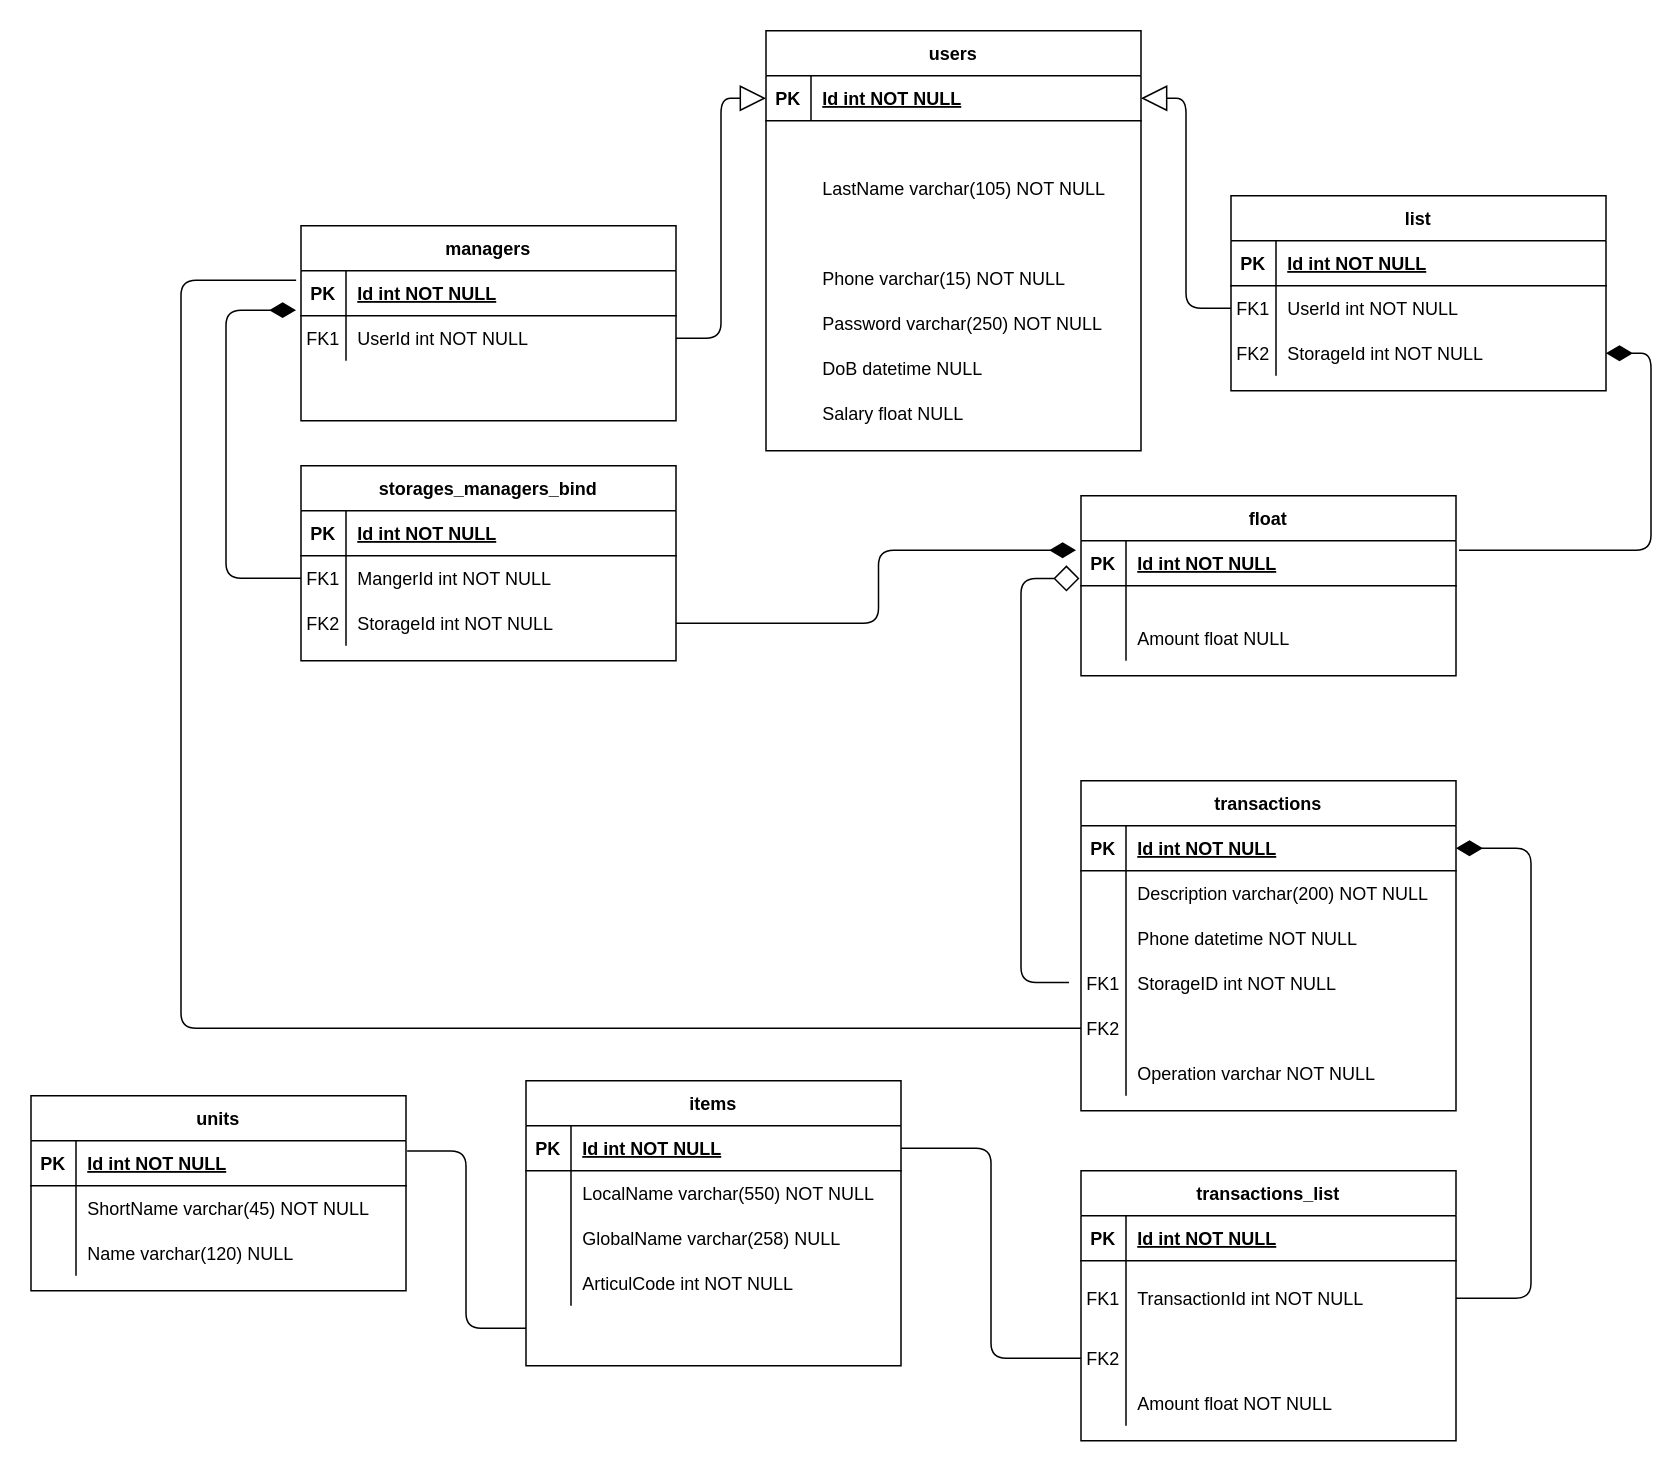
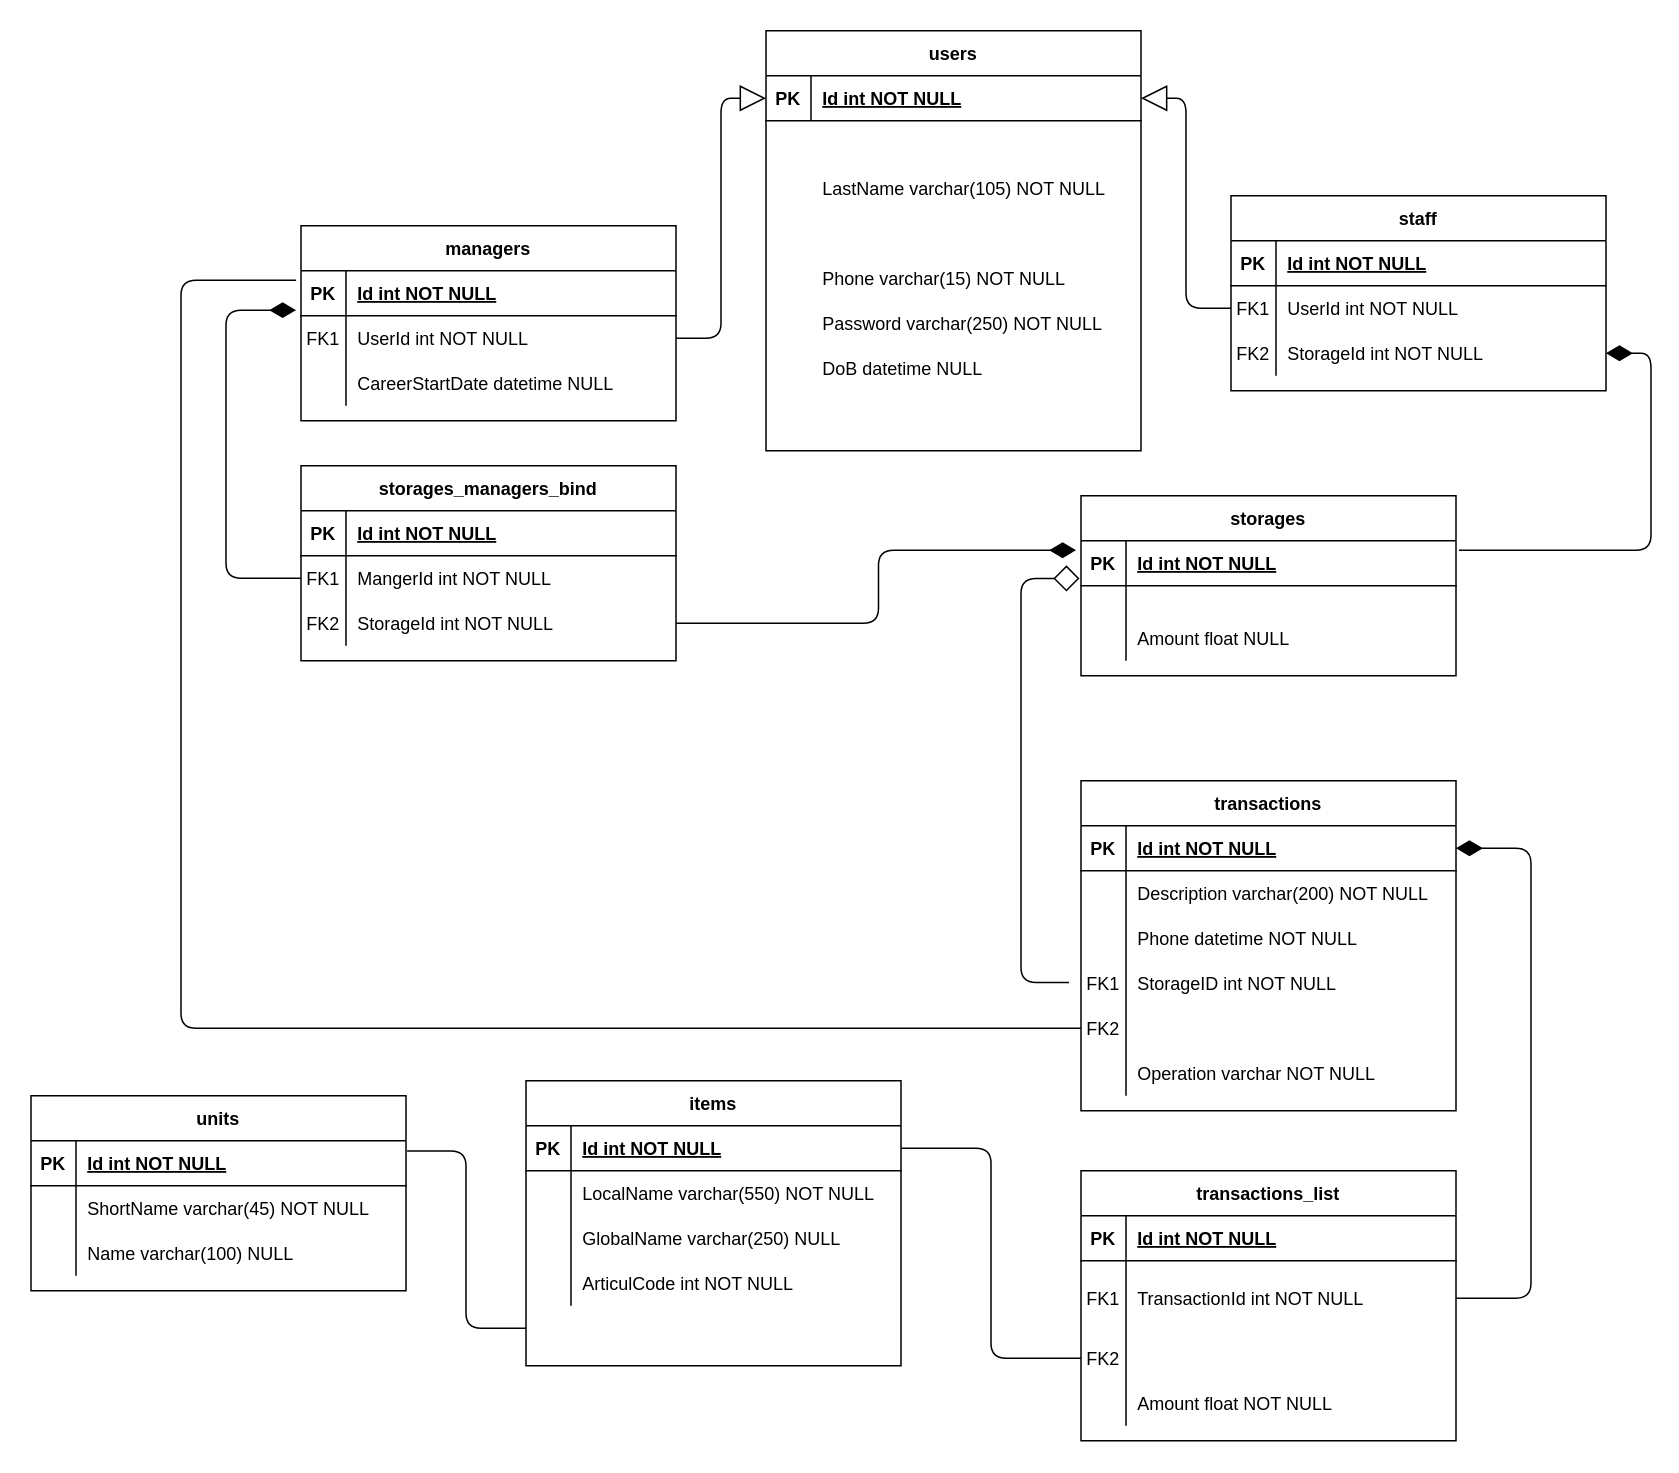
- <mxCell id="13" value="list" style="shape=table;startSize=30;container=1;collapsible=1;childLayout=tableLayout;fixedRows=1;rowLines=0;fontStyle=1;align=center;resizeLast=1;" parent="1" vertex="1"><mxGeometry x="820" y="130" width="250" height="130" as="geometry" /></mxCell>
+ <mxCell id="13" value="staff" style="shape=table;startSize=30;container=1;collapsible=1;childLayout=tableLayout;fixedRows=1;rowLines=0;fontStyle=1;align=center;resizeLast=1;" parent="1" vertex="1"><mxGeometry x="820" y="130" width="250" height="130" as="geometry" /></mxCell>
+ <mxCell id="12" value="CareerStartDate datetime NULL" style="shape=partialRectangle;overflow=hidden;connectable=0;fillColor=none;top=0;left=0;bottom=0;right=0;align=left;spacingLeft=6;" parent="10" vertex="1"><mxGeometry x="30" width="220" height="30" as="geometry" /></mxCell>
- <mxCell id="42" value="Salary float NULL" style="shape=partialRectangle;overflow=hidden;connectable=0;fillColor=none;top=0;left=0;bottom=0;right=0;align=left;spacingLeft=6;" parent="40" vertex="1"><mxGeometry x="30" width="220" height="30" as="geometry" /></mxCell>
- <mxCell id="57" value="float" style="shape=table;startSize=30;container=1;collapsible=1;childLayout=tableLayout;fixedRows=1;rowLines=0;fontStyle=1;align=center;resizeLast=1;" parent="1" vertex="1"><mxGeometry x="720" y="330" width="250" height="120" as="geometry" /></mxCell>
+ <mxCell id="57" value="storages" style="shape=table;startSize=30;container=1;collapsible=1;childLayout=tableLayout;fixedRows=1;rowLines=0;fontStyle=1;align=center;resizeLast=1;" parent="1" vertex="1"><mxGeometry x="720" y="330" width="250" height="120" as="geometry" /></mxCell>
- <mxCell id="88" value="GlobalName varchar(258) NULL" style="shape=partialRectangle;overflow=hidden;connectable=0;fillColor=none;top=0;left=0;bottom=0;right=0;align=left;spacingLeft=6;" parent="86" vertex="1"><mxGeometry x="30" width="220" height="30" as="geometry" /></mxCell>
+ <mxCell id="88" value="GlobalName varchar(250) NULL" style="shape=partialRectangle;overflow=hidden;connectable=0;fillColor=none;top=0;left=0;bottom=0;right=0;align=left;spacingLeft=6;" parent="86" vertex="1"><mxGeometry x="30" width="220" height="30" as="geometry" /></mxCell>
- <mxCell id="56" value="Name varchar(120) NULL" style="shape=partialRectangle;overflow=hidden;connectable=0;fillColor=none;top=0;left=0;bottom=0;right=0;align=left;spacingLeft=6;" parent="54" vertex="1"><mxGeometry x="30" width="220" height="30" as="geometry" /></mxCell>
+ <mxCell id="56" value="Name varchar(100) NULL" style="shape=partialRectangle;overflow=hidden;connectable=0;fillColor=none;top=0;left=0;bottom=0;right=0;align=left;spacingLeft=6;" parent="54" vertex="1"><mxGeometry x="30" width="220" height="30" as="geometry" /></mxCell>
